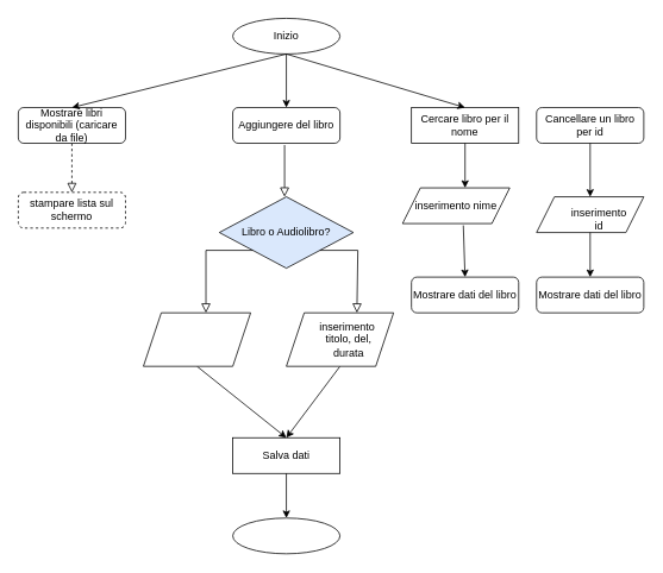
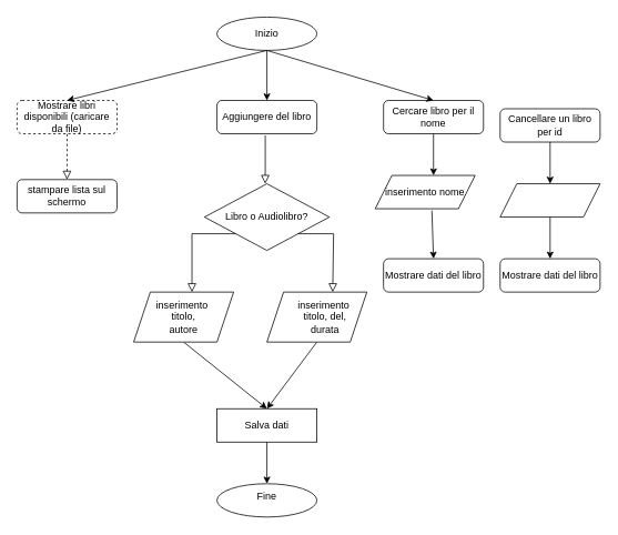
- <mxCell id="3" value="Mostrare libri disponibili (caricare da file)" style="rounded=1;whiteSpace=wrap;html=1;fontSize=12;glass=0;strokeWidth=1;shadow=0;" parent="1" vertex="1"><mxGeometry x="20" y="120" width="120" height="40" as="geometry" /></mxCell>
+ <mxCell id="3" value="Mostrare libri disponibili (caricare da file)" style="rounded=1;whiteSpace=wrap;html=1;fontSize=12;glass=0;strokeWidth=1;shadow=0;dashed=1;" parent="1" vertex="1"><mxGeometry x="20" y="120" width="120" height="40" as="geometry" /></mxCell>
- <mxCell id="20" value="Cercare libro per il nome" style="whiteSpace=wrap;html=1;fontSize=12;glass=0;strokeWidth=1;shadow=0;rounded=0;" vertex="1" parent="1"><mxGeometry x="460" y="120" width="120" height="40" as="geometry" /></mxCell>
+ <mxCell id="20" value="Cercare libro per il nome" style="rounded=1;whiteSpace=wrap;html=1;fontSize=12;glass=0;strokeWidth=1;shadow=0;" vertex="1" parent="1"><mxGeometry x="460" y="120" width="120" height="40" as="geometry" /></mxCell>
- <mxCell id="30" value="Cancellare un libro per id" style="rounded=1;whiteSpace=wrap;html=1;fontSize=12;glass=0;strokeWidth=1;shadow=0;" vertex="1" parent="1"><mxGeometry x="600" y="120" width="120" height="40" as="geometry" /></mxCell>
+ <mxCell id="30" value="Cancellare un libro per id" style="rounded=1;whiteSpace=wrap;html=1;fontSize=12;glass=0;strokeWidth=1;shadow=0;" vertex="1" parent="1"><mxGeometry x="600" y="130" width="120" height="40" as="geometry" /></mxCell>
- <mxCell id="33" value="inserimento nime" style="shape=parallelogram;perimeter=parallelogramPerimeter;whiteSpace=wrap;html=1;fixedSize=1;" vertex="1" parent="1"><mxGeometry x="450" y="210" width="120" height="40" as="geometry" /></mxCell>
+ <mxCell id="33" value="inserimento nome" style="shape=parallelogram;perimeter=parallelogramPerimeter;whiteSpace=wrap;html=1;fixedSize=1;" vertex="1" parent="1"><mxGeometry x="450" y="210" width="120" height="40" as="geometry" /></mxCell>
- <mxCell id="4" value="stampare lista sul schermo" style="rounded=1;whiteSpace=wrap;html=1;fontSize=12;glass=0;strokeWidth=1;shadow=0;dashed=1;" parent="1" vertex="1"><mxGeometry x="20" y="215" width="120" height="40" as="geometry" /></mxCell>
+ <mxCell id="4" value="stampare lista sul schermo" style="rounded=1;whiteSpace=wrap;html=1;fontSize=12;glass=0;strokeWidth=1;shadow=0;" parent="1" vertex="1"><mxGeometry x="20" y="215" width="120" height="40" as="geometry" /></mxCell>
- <mxCell id="23" value="inserimento id" style="text;html=1;align=center;verticalAlign=middle;whiteSpace=wrap;rounded=0;" vertex="1" parent="1"><mxGeometry x="640" y="230" width="60" height="30" as="geometry" /></mxCell>
- <mxCell id="7" value="Libro o Audiolibro?" style="rhombus;whiteSpace=wrap;html=1;fillColor=#dae8fc;" vertex="1" parent="1"><mxGeometry x="245" y="220" width="150" height="80" as="geometry" /></mxCell>
+ <mxCell id="7" value="Libro o Audiolibro?" style="rhombus;whiteSpace=wrap;html=1;" vertex="1" parent="1"><mxGeometry x="245" y="220" width="150" height="80" as="geometry" /></mxCell>
+ <mxCell id="28" value="inserimento&amp;nbsp; titolo, autore" style="text;html=1;align=center;verticalAlign=middle;whiteSpace=wrap;rounded=0;" vertex="1" parent="1"><mxGeometry x="190" y="367.5" width="60" height="25" as="geometry" /></mxCell>
+ <mxCell id="18" value="Fine" style="text;html=1;align=center;verticalAlign=middle;whiteSpace=wrap;rounded=0;" vertex="1" parent="1"><mxGeometry x="290" y="580" width="60" height="30" as="geometry" /></mxCell>
